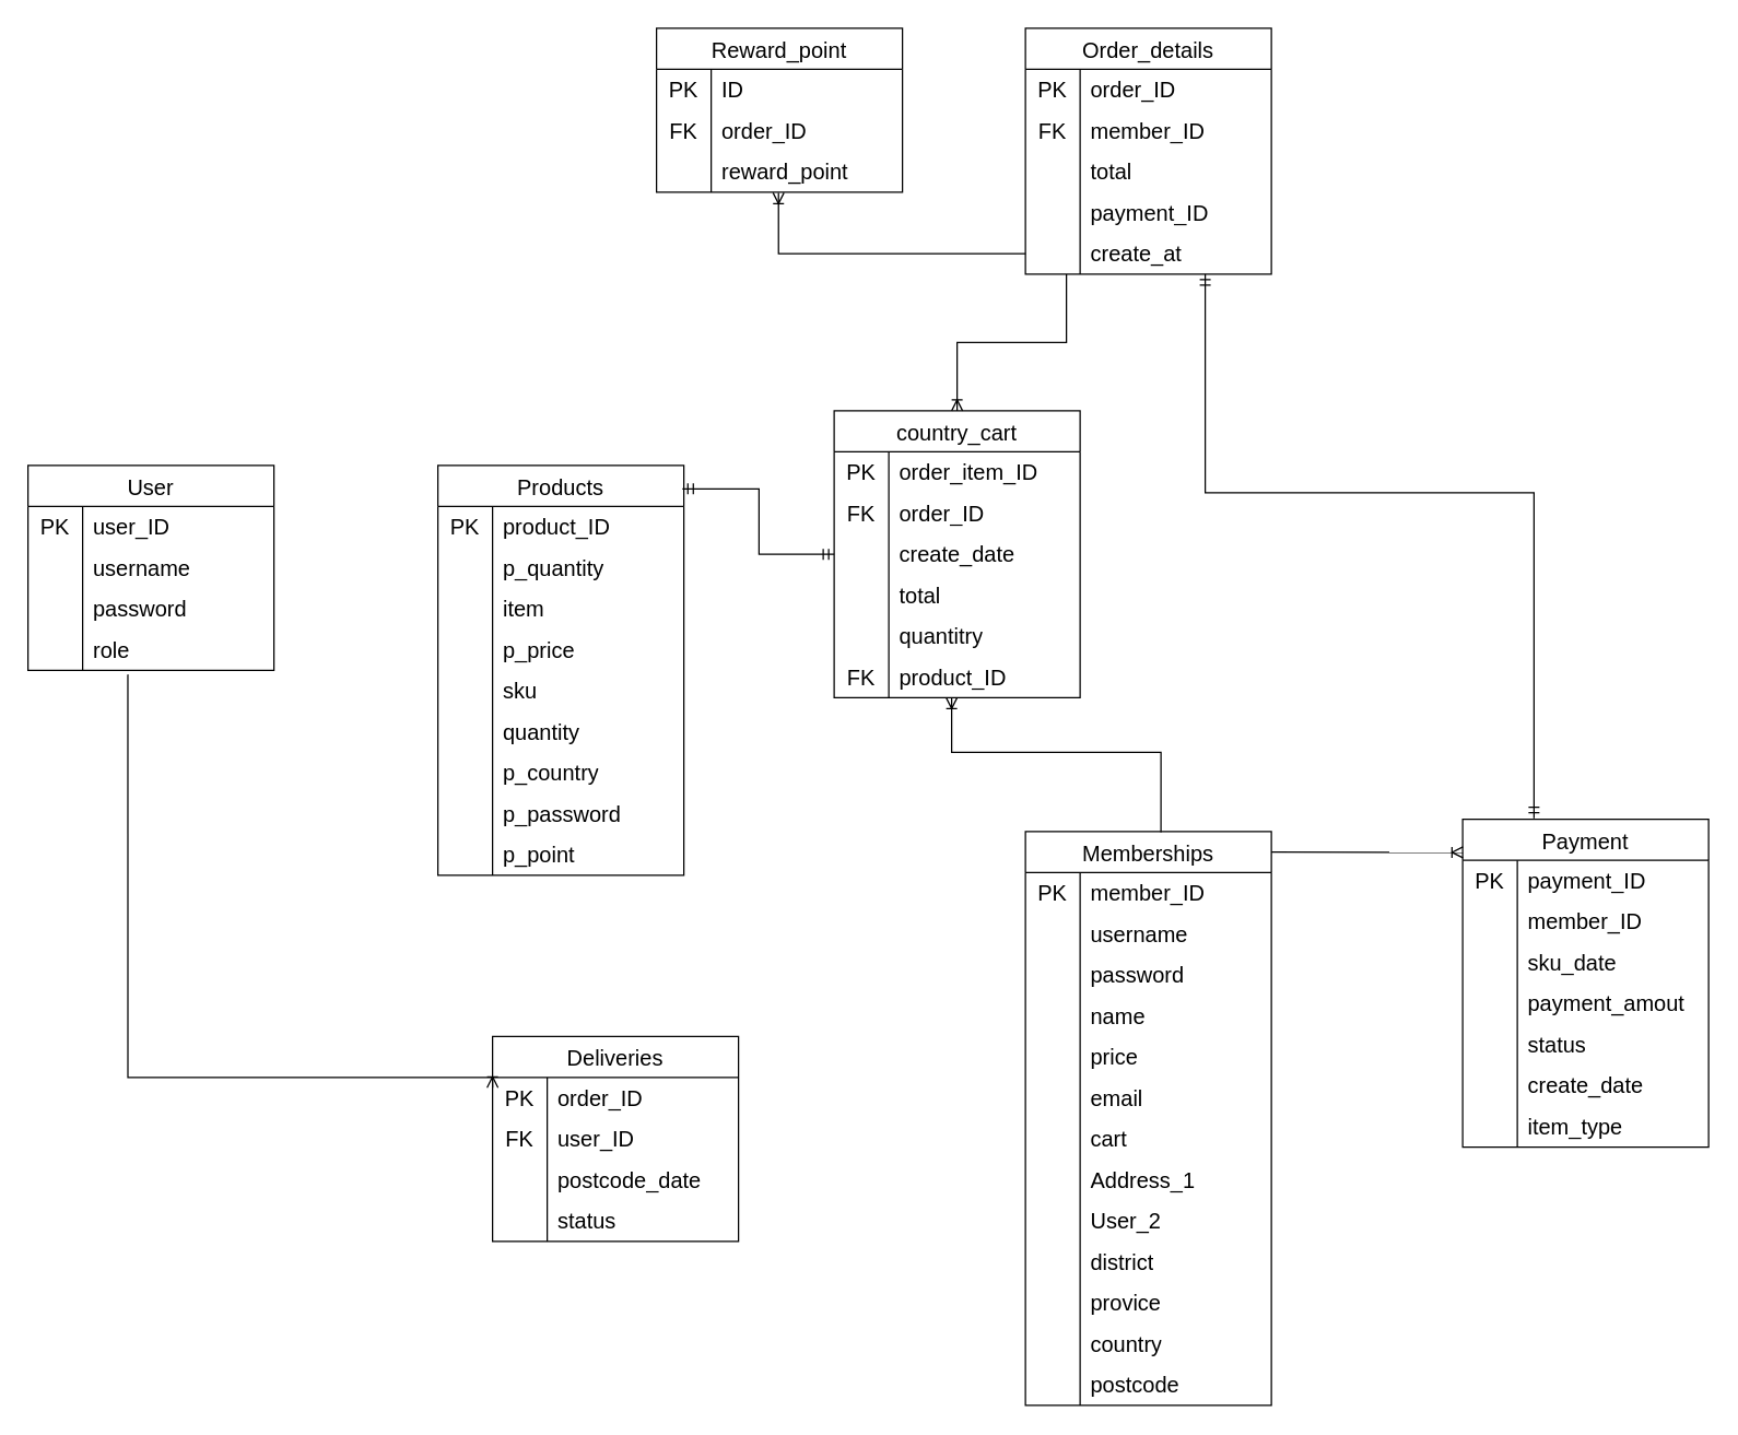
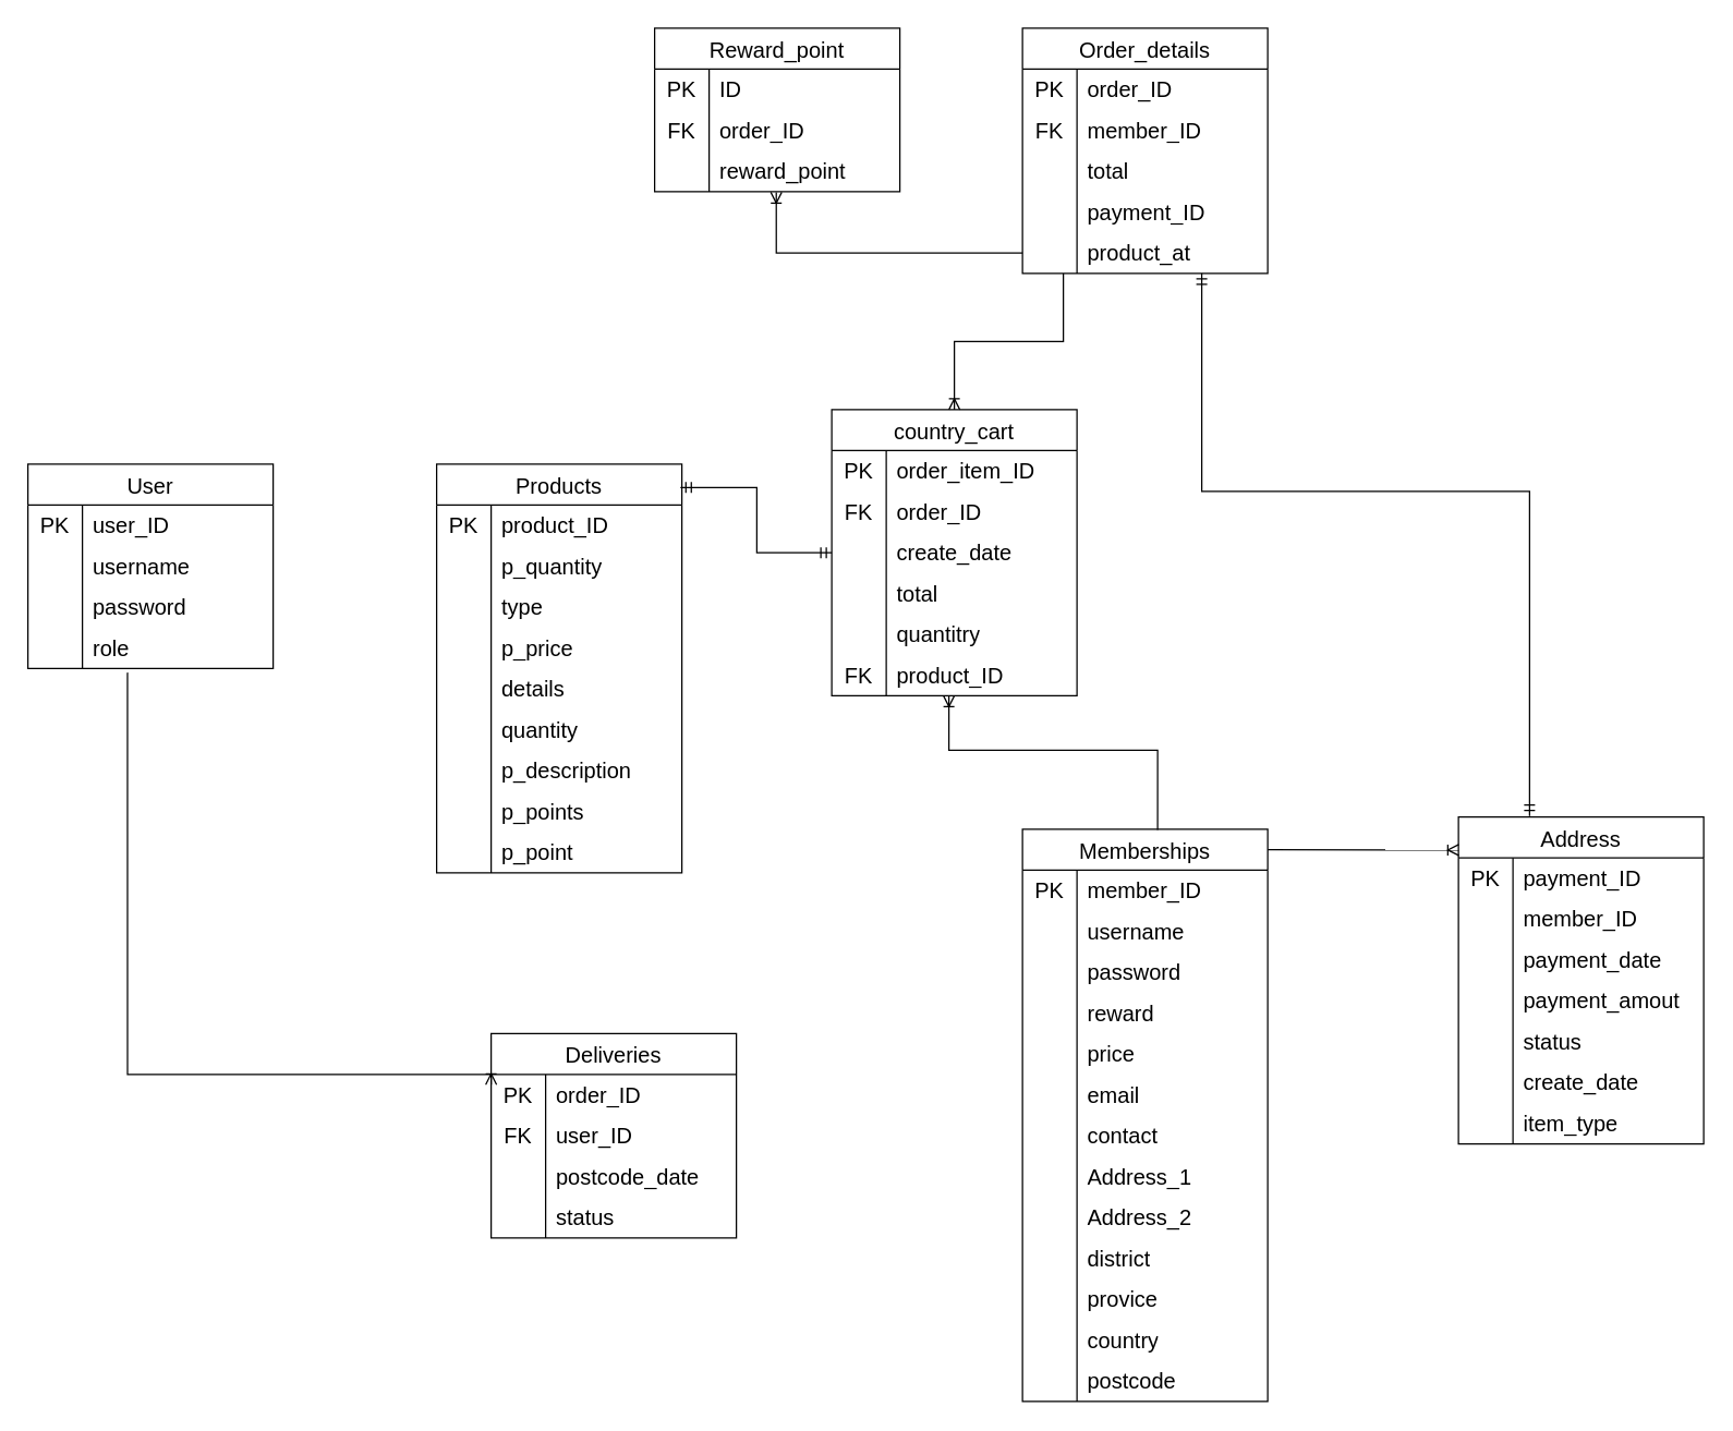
- <mxCell id="164" value="create_at" style="shape=partialRectangle;html=1;whiteSpace=wrap;connectable=0;fillColor=none;top=0;left=0;bottom=0;right=0;align=left;spacingLeft=6;overflow=hidden;strokeColor=inherit;fontSize=16;" vertex="1" parent="162"><mxGeometry x="40" width="140" height="30" as="geometry"><mxRectangle width="140" height="30" as="alternateBounds" /></mxGeometry></mxCell>
+ <mxCell id="164" value="product_at" style="shape=partialRectangle;html=1;whiteSpace=wrap;connectable=0;fillColor=none;top=0;left=0;bottom=0;right=0;align=left;spacingLeft=6;overflow=hidden;strokeColor=inherit;fontSize=16;" vertex="1" parent="162"><mxGeometry x="40" width="140" height="30" as="geometry"><mxRectangle width="140" height="30" as="alternateBounds" /></mxGeometry></mxCell>
- <mxCell id="64" value="item" style="shape=partialRectangle;html=1;whiteSpace=wrap;connectable=0;fillColor=none;top=0;left=0;bottom=0;right=0;align=left;spacingLeft=6;overflow=hidden;strokeColor=inherit;fontSize=16;" vertex="1" parent="62"><mxGeometry x="40" width="140" height="30" as="geometry"><mxRectangle width="140" height="30" as="alternateBounds" /></mxGeometry></mxCell>
+ <mxCell id="64" value="type" style="shape=partialRectangle;html=1;whiteSpace=wrap;connectable=0;fillColor=none;top=0;left=0;bottom=0;right=0;align=left;spacingLeft=6;overflow=hidden;strokeColor=inherit;fontSize=16;" vertex="1" parent="62"><mxGeometry x="40" width="140" height="30" as="geometry"><mxRectangle width="140" height="30" as="alternateBounds" /></mxGeometry></mxCell>
- <mxCell id="70" value="sku" style="shape=partialRectangle;html=1;whiteSpace=wrap;connectable=0;fillColor=none;top=0;left=0;bottom=0;right=0;align=left;spacingLeft=6;overflow=hidden;strokeColor=inherit;fontSize=16;" vertex="1" parent="68"><mxGeometry x="40" width="140" height="30" as="geometry"><mxRectangle width="140" height="30" as="alternateBounds" /></mxGeometry></mxCell>
+ <mxCell id="70" value="details" style="shape=partialRectangle;html=1;whiteSpace=wrap;connectable=0;fillColor=none;top=0;left=0;bottom=0;right=0;align=left;spacingLeft=6;overflow=hidden;strokeColor=inherit;fontSize=16;" vertex="1" parent="68"><mxGeometry x="40" width="140" height="30" as="geometry"><mxRectangle width="140" height="30" as="alternateBounds" /></mxGeometry></mxCell>
- <mxCell id="76" value="p_country" style="shape=partialRectangle;html=1;whiteSpace=wrap;connectable=0;fillColor=none;top=0;left=0;bottom=0;right=0;align=left;spacingLeft=6;overflow=hidden;strokeColor=inherit;fontSize=16;" vertex="1" parent="74"><mxGeometry x="40" width="140" height="30" as="geometry"><mxRectangle width="140" height="30" as="alternateBounds" /></mxGeometry></mxCell>
+ <mxCell id="76" value="p_description" style="shape=partialRectangle;html=1;whiteSpace=wrap;connectable=0;fillColor=none;top=0;left=0;bottom=0;right=0;align=left;spacingLeft=6;overflow=hidden;strokeColor=inherit;fontSize=16;" vertex="1" parent="74"><mxGeometry x="40" width="140" height="30" as="geometry"><mxRectangle width="140" height="30" as="alternateBounds" /></mxGeometry></mxCell>
- <mxCell id="79" value="p_password" style="shape=partialRectangle;html=1;whiteSpace=wrap;connectable=0;fillColor=none;top=0;left=0;bottom=0;right=0;align=left;spacingLeft=6;overflow=hidden;strokeColor=inherit;fontSize=16;" vertex="1" parent="77"><mxGeometry x="40" width="140" height="30" as="geometry"><mxRectangle width="140" height="30" as="alternateBounds" /></mxGeometry></mxCell>
+ <mxCell id="79" value="p_points" style="shape=partialRectangle;html=1;whiteSpace=wrap;connectable=0;fillColor=none;top=0;left=0;bottom=0;right=0;align=left;spacingLeft=6;overflow=hidden;strokeColor=inherit;fontSize=16;" vertex="1" parent="77"><mxGeometry x="40" width="140" height="30" as="geometry"><mxRectangle width="140" height="30" as="alternateBounds" /></mxGeometry></mxCell>
- <mxCell id="102" value="Payment" style="shape=table;startSize=30;container=1;collapsible=0;childLayout=tableLayout;fixedRows=1;rowLines=0;fontStyle=0;strokeColor=default;fontSize=16;" vertex="1" parent="1"><mxGeometry x="1070" y="599" width="180" height="240" as="geometry" /></mxCell>
+ <mxCell id="102" value="Address" style="shape=table;startSize=30;container=1;collapsible=0;childLayout=tableLayout;fixedRows=1;rowLines=0;fontStyle=0;strokeColor=default;fontSize=16;" vertex="1" parent="1"><mxGeometry x="1070" y="599" width="180" height="240" as="geometry" /></mxCell>
- <mxCell id="111" value="sku_date" style="shape=partialRectangle;html=1;whiteSpace=wrap;connectable=0;fillColor=none;top=0;left=0;bottom=0;right=0;align=left;spacingLeft=6;overflow=hidden;strokeColor=inherit;fontSize=16;" vertex="1" parent="109"><mxGeometry x="40" width="140" height="30" as="geometry"><mxRectangle width="140" height="30" as="alternateBounds" /></mxGeometry></mxCell>
+ <mxCell id="111" value="payment_date" style="shape=partialRectangle;html=1;whiteSpace=wrap;connectable=0;fillColor=none;top=0;left=0;bottom=0;right=0;align=left;spacingLeft=6;overflow=hidden;strokeColor=inherit;fontSize=16;" vertex="1" parent="109"><mxGeometry x="40" width="140" height="30" as="geometry"><mxRectangle width="140" height="30" as="alternateBounds" /></mxGeometry></mxCell>
- <mxCell id="27" value="name" style="shape=partialRectangle;html=1;whiteSpace=wrap;connectable=0;fillColor=none;top=0;left=0;bottom=0;right=0;align=left;spacingLeft=6;overflow=hidden;strokeColor=inherit;fontSize=16;" vertex="1" parent="25"><mxGeometry x="40" width="140" height="30" as="geometry"><mxRectangle width="140" height="30" as="alternateBounds" /></mxGeometry></mxCell>
+ <mxCell id="27" value="reward" style="shape=partialRectangle;html=1;whiteSpace=wrap;connectable=0;fillColor=none;top=0;left=0;bottom=0;right=0;align=left;spacingLeft=6;overflow=hidden;strokeColor=inherit;fontSize=16;" vertex="1" parent="25"><mxGeometry x="40" width="140" height="30" as="geometry"><mxRectangle width="140" height="30" as="alternateBounds" /></mxGeometry></mxCell>
- <mxCell id="36" value="cart" style="shape=partialRectangle;html=1;whiteSpace=wrap;connectable=0;fillColor=none;top=0;left=0;bottom=0;right=0;align=left;spacingLeft=6;overflow=hidden;strokeColor=inherit;fontSize=16;" vertex="1" parent="34"><mxGeometry x="40" width="140" height="30" as="geometry"><mxRectangle width="140" height="30" as="alternateBounds" /></mxGeometry></mxCell>
+ <mxCell id="36" value="contact" style="shape=partialRectangle;html=1;whiteSpace=wrap;connectable=0;fillColor=none;top=0;left=0;bottom=0;right=0;align=left;spacingLeft=6;overflow=hidden;strokeColor=inherit;fontSize=16;" vertex="1" parent="34"><mxGeometry x="40" width="140" height="30" as="geometry"><mxRectangle width="140" height="30" as="alternateBounds" /></mxGeometry></mxCell>
- <mxCell id="42" value="User_2" style="shape=partialRectangle;html=1;whiteSpace=wrap;connectable=0;fillColor=none;top=0;left=0;bottom=0;right=0;align=left;spacingLeft=6;overflow=hidden;strokeColor=inherit;fontSize=16;" vertex="1" parent="40"><mxGeometry x="40" width="140" height="30" as="geometry"><mxRectangle width="140" height="30" as="alternateBounds" /></mxGeometry></mxCell>
+ <mxCell id="42" value="Address_2" style="shape=partialRectangle;html=1;whiteSpace=wrap;connectable=0;fillColor=none;top=0;left=0;bottom=0;right=0;align=left;spacingLeft=6;overflow=hidden;strokeColor=inherit;fontSize=16;" vertex="1" parent="40"><mxGeometry x="40" width="140" height="30" as="geometry"><mxRectangle width="140" height="30" as="alternateBounds" /></mxGeometry></mxCell>
